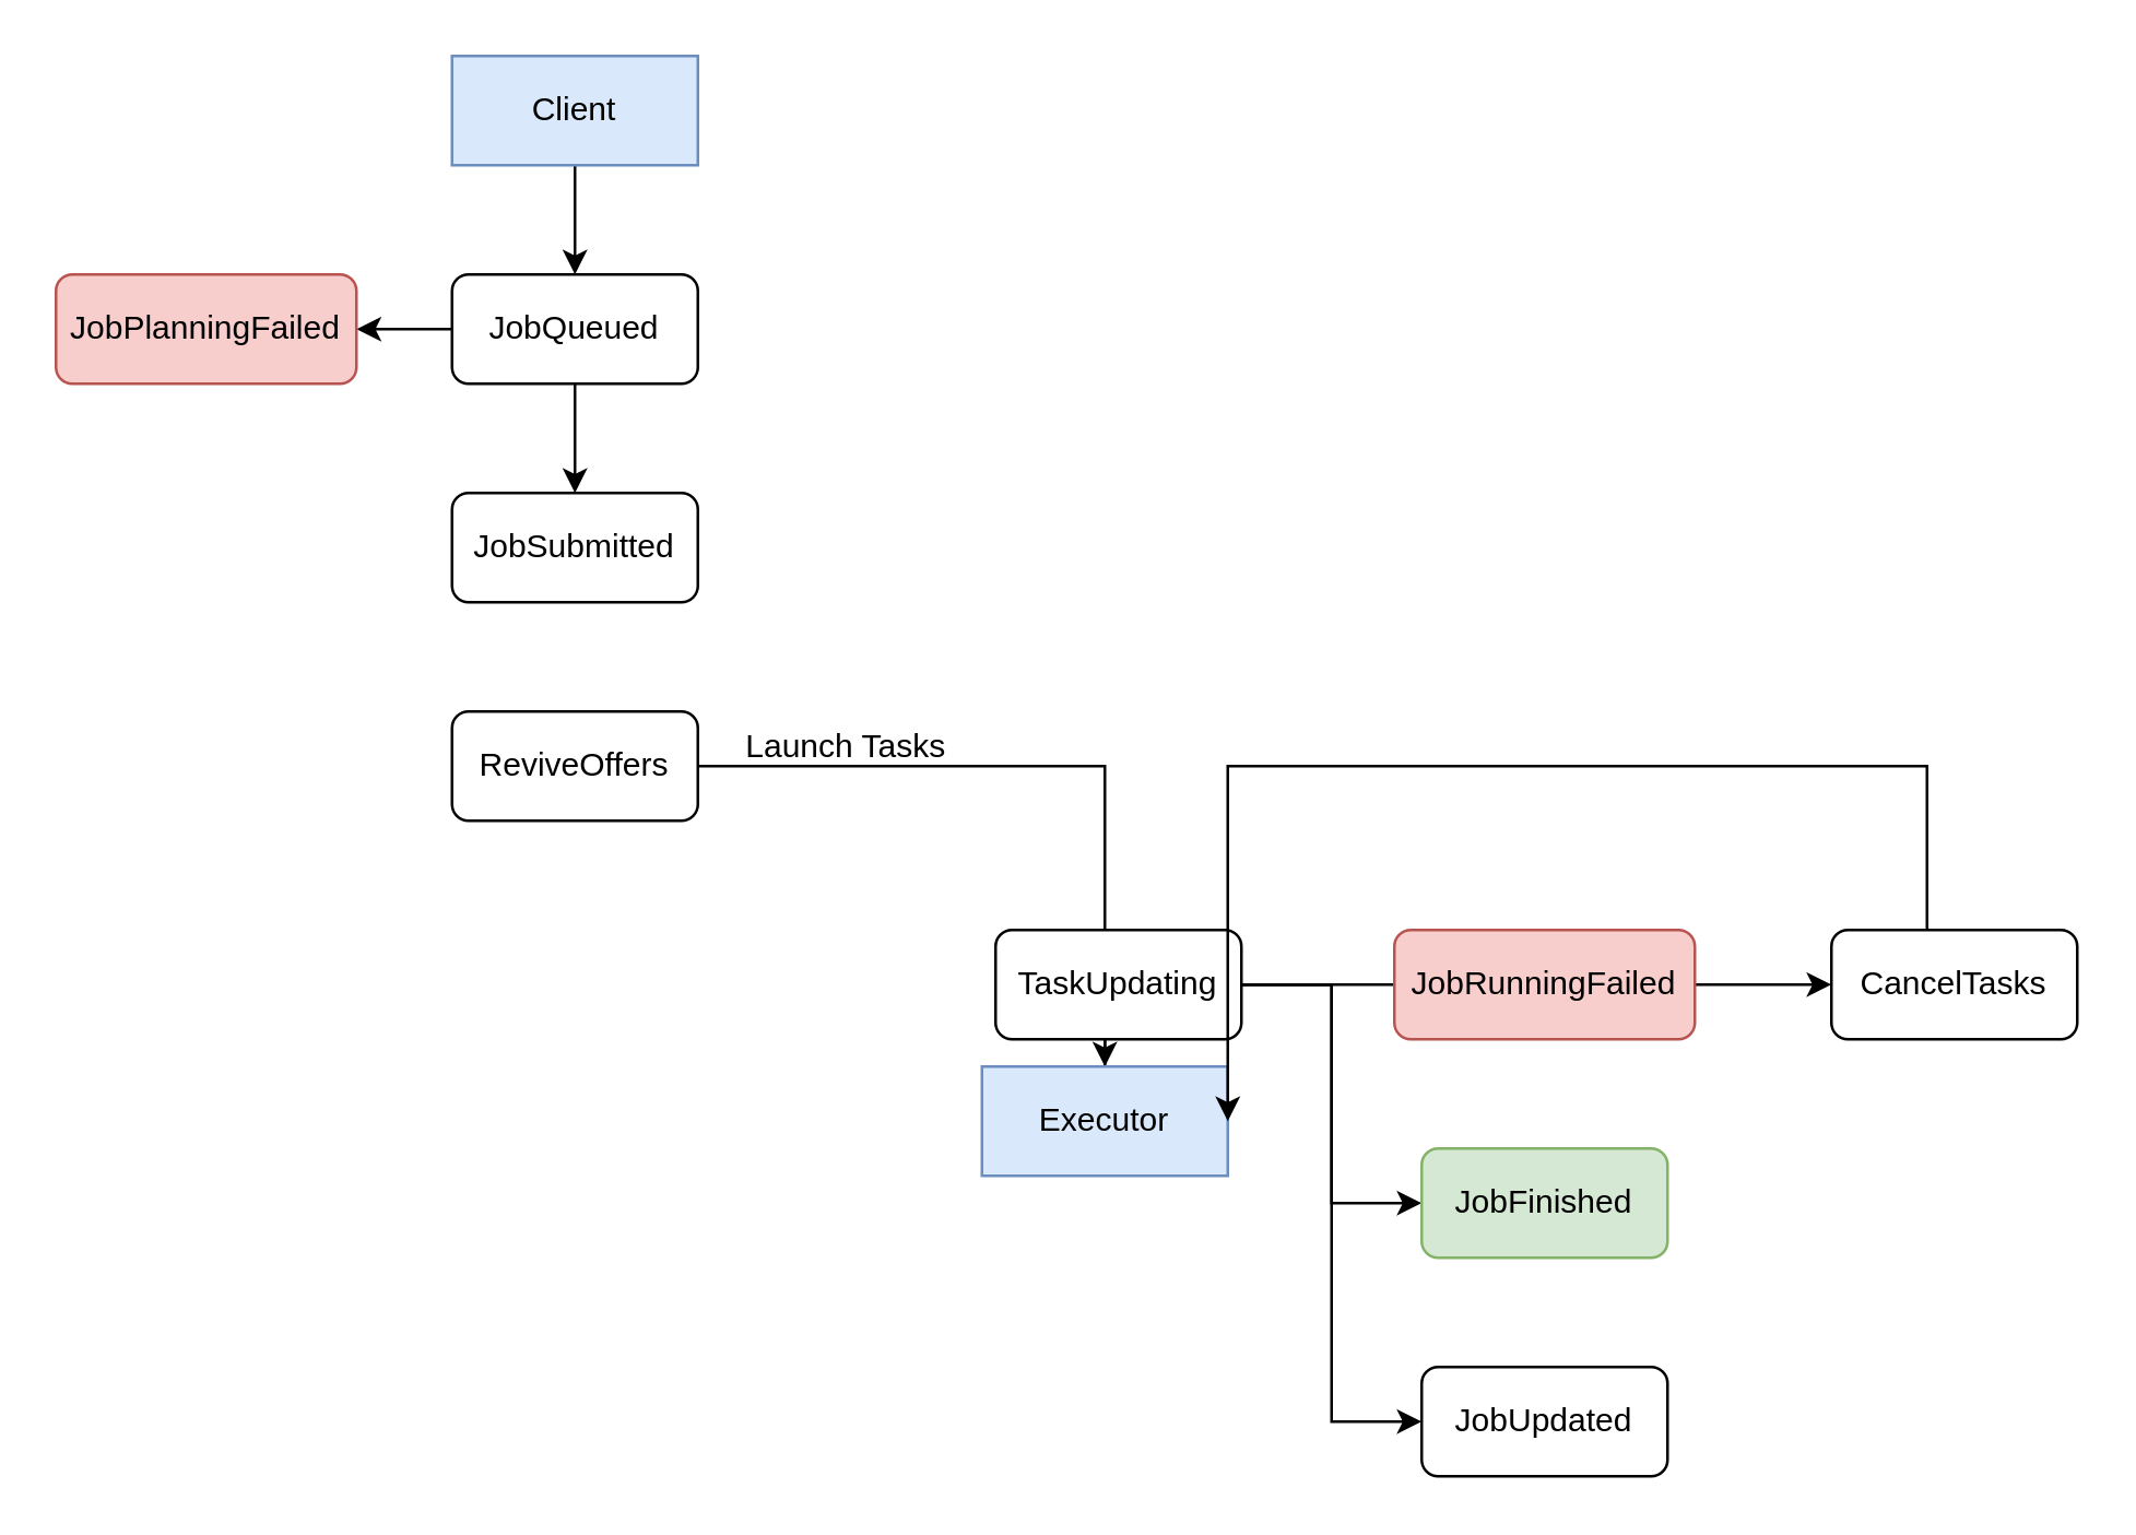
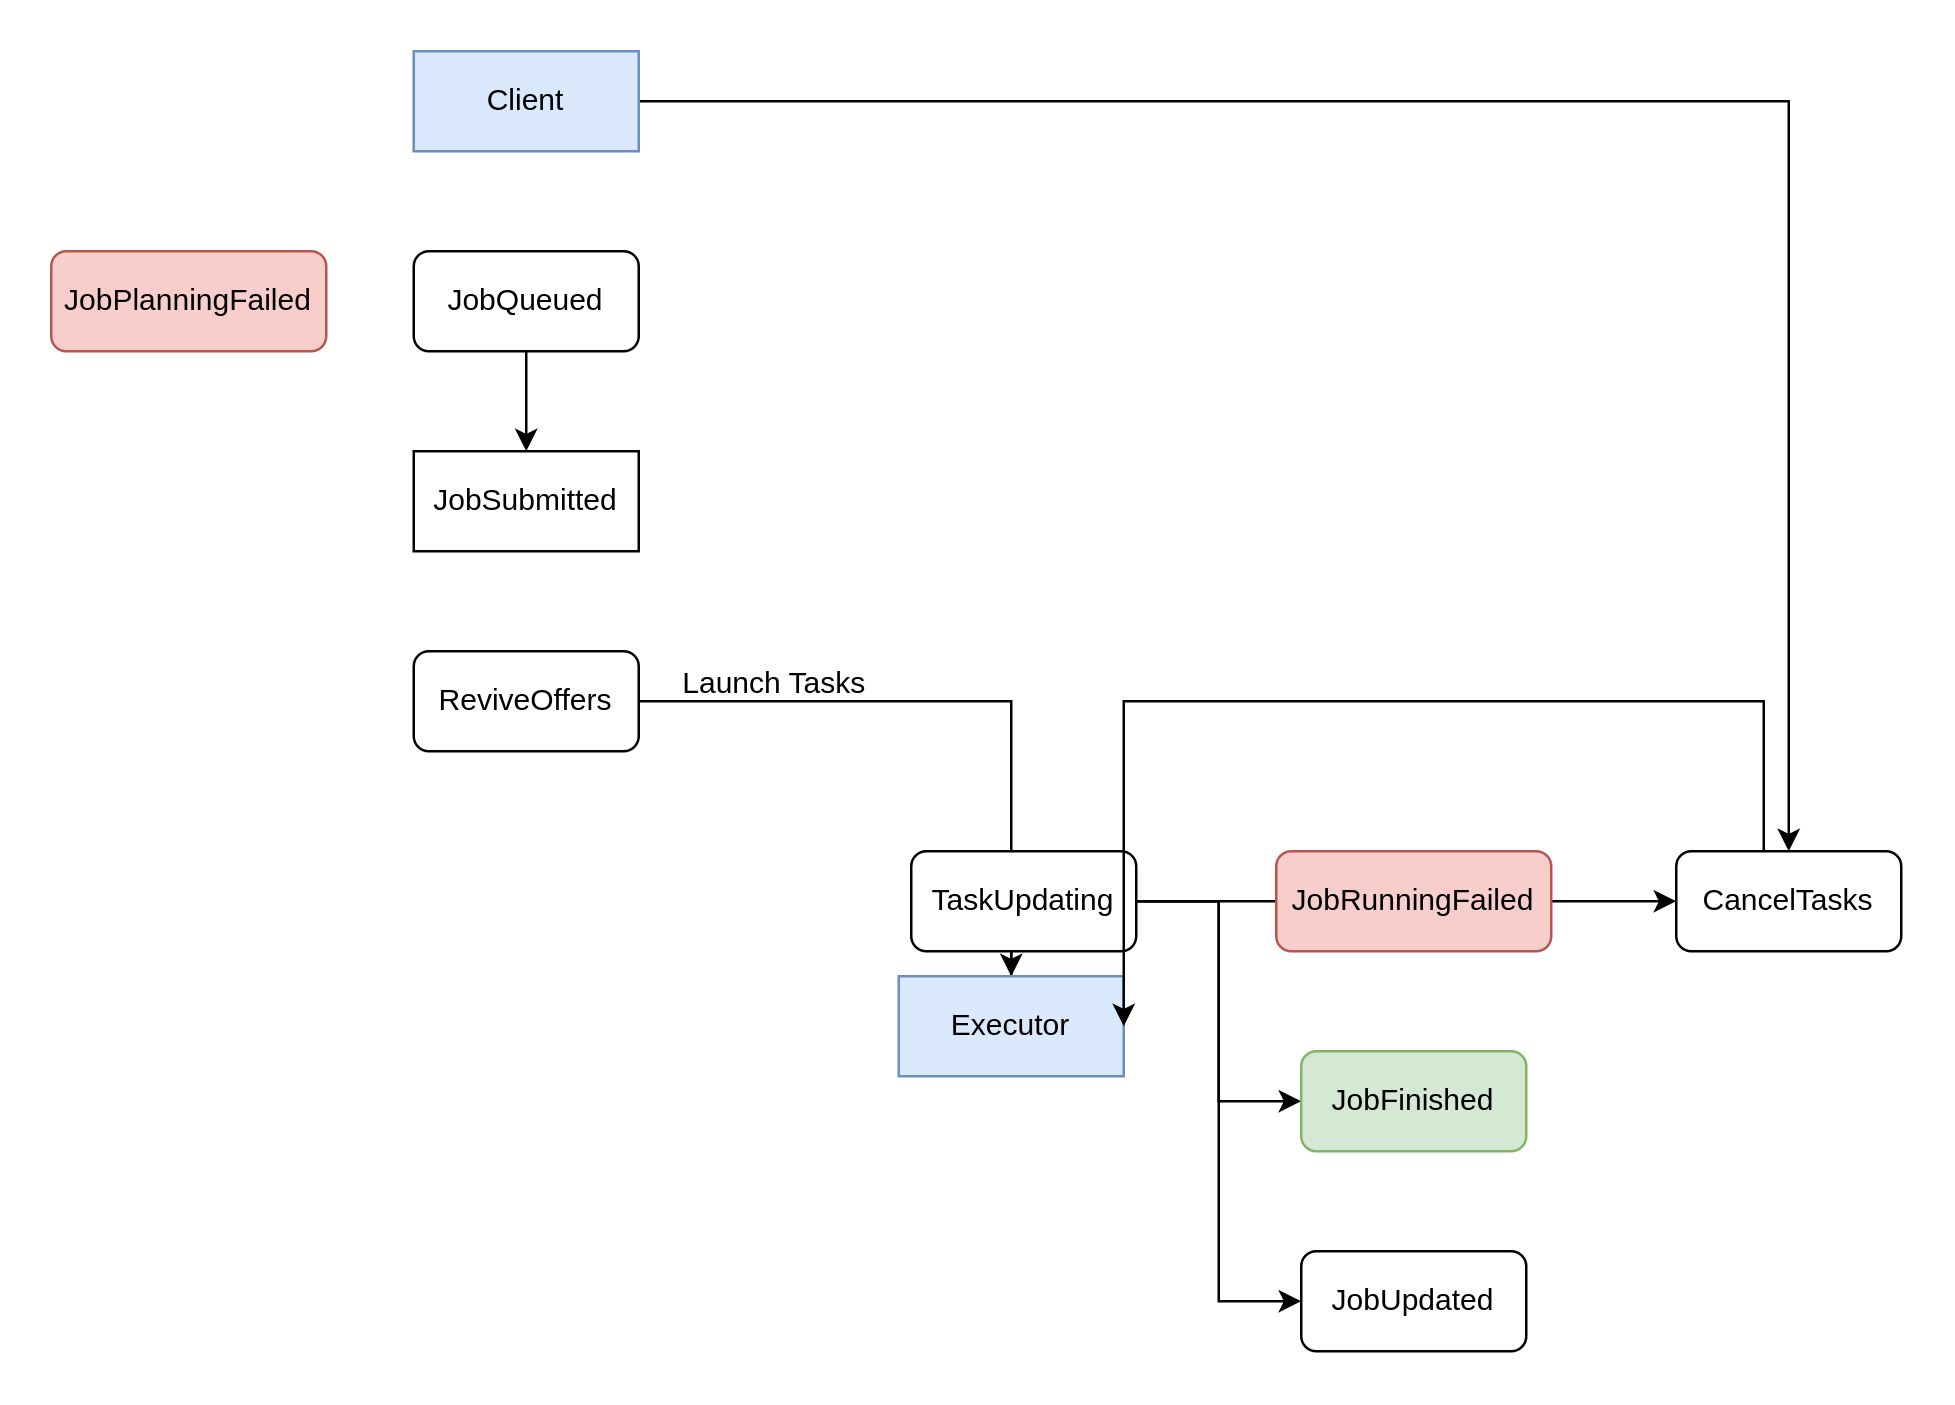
- <mxCell id="2" value="" style="edgeStyle=orthogonalEdgeStyle;rounded=0;orthogonalLoop=1;jettySize=auto;html=1;" parent="1" source="3" target="5" edge="1"><mxGeometry relative="1" as="geometry" /></mxCell>
+ <mxCell id="2" value="" style="edgeStyle=orthogonalEdgeStyle;rounded=0;orthogonalLoop=1;jettySize=auto;html=1;" parent="1" source="3" target="21" edge="1"><mxGeometry relative="1" as="geometry" /></mxCell>
- <mxCell id="6" value="" style="edgeStyle=orthogonalEdgeStyle;rounded=0;orthogonalLoop=1;jettySize=auto;html=1;exitX=0;exitY=0.5;exitDx=0;exitDy=0;" parent="1" source="5" target="10" edge="1"><mxGeometry relative="1" as="geometry" /></mxCell>
- <mxCell id="7" value="JobSubmitted" style="rounded=1;whiteSpace=wrap;html=1;" parent="1" vertex="1"><mxGeometry x="165" y="180" width="90" height="40" as="geometry" /></mxCell>
+ <mxCell id="7" value="JobSubmitted" style="whiteSpace=wrap;html=1;rounded=0;" parent="1" vertex="1"><mxGeometry x="165" y="180" width="90" height="40" as="geometry" /></mxCell>
